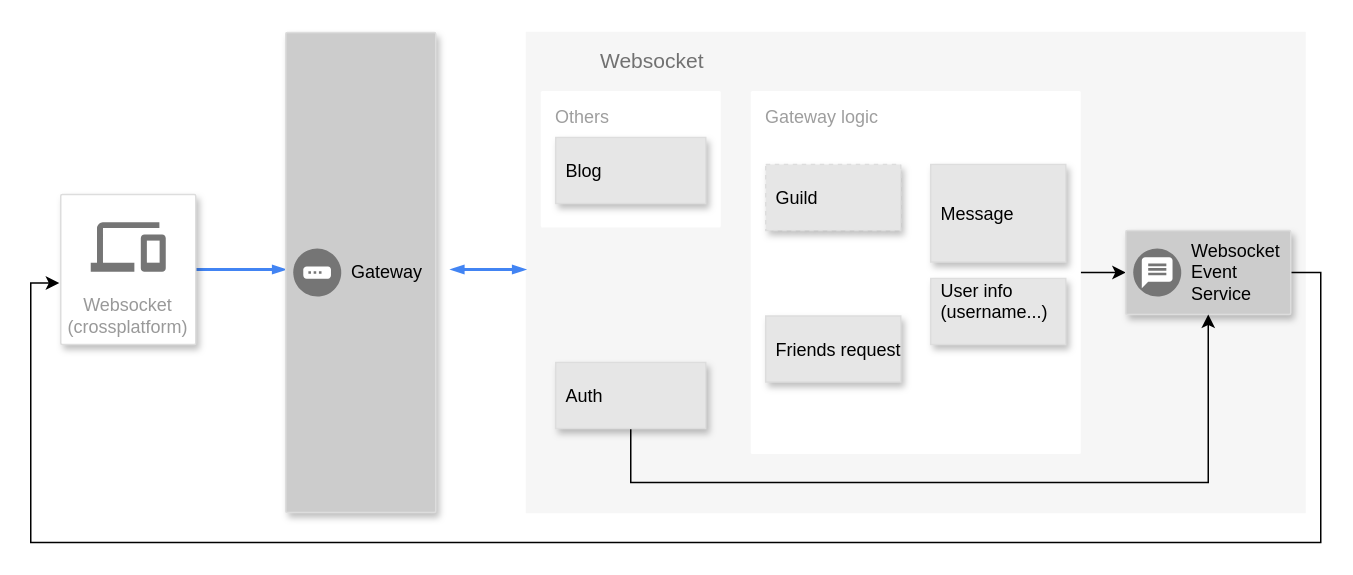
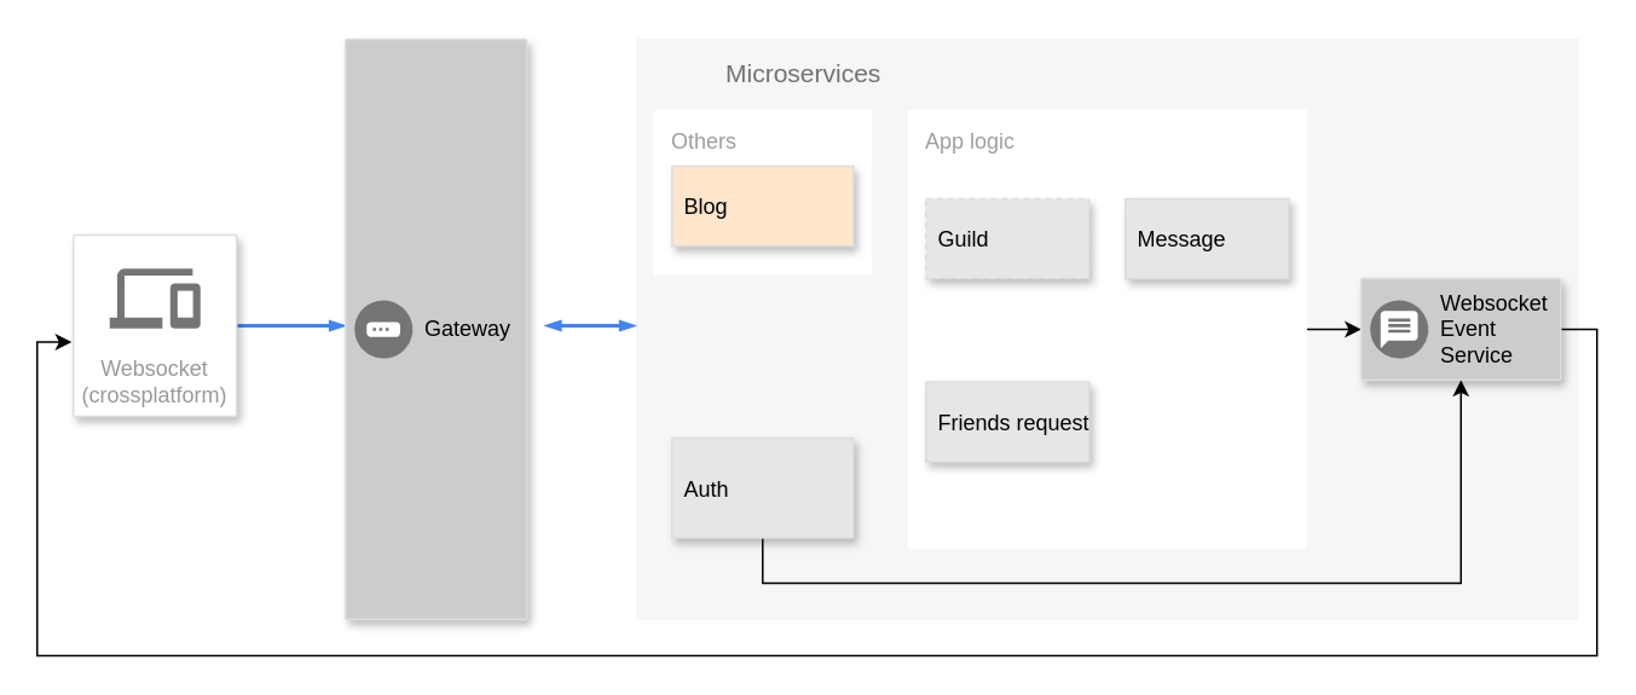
- <mxCell id="2" value="&lt;div&gt;Websocket&lt;/div&gt;" style="fillColor=#F6F6F6;strokeColor=none;shadow=0;gradientColor=none;fontSize=14;align=left;spacing=10;fontColor=#717171;9E9E9E;verticalAlign=top;spacingTop=-4;fontStyle=0;spacingLeft=40;html=1;" parent="1" vertex="1"><mxGeometry x="350" y="20.5" width="520" height="321" as="geometry" /></mxCell>
+ <mxCell id="2" value="&lt;div&gt;Microservices&lt;/div&gt;" style="fillColor=#F6F6F6;strokeColor=none;shadow=0;gradientColor=none;fontSize=14;align=left;spacing=10;fontColor=#717171;9E9E9E;verticalAlign=top;spacingTop=-4;fontStyle=0;spacingLeft=40;html=1;" parent="1" vertex="1"><mxGeometry x="350" y="20.5" width="520" height="321" as="geometry" /></mxCell>
- <mxCell id="8" value="&lt;div&gt;Gateway logic&lt;br&gt;&lt;/div&gt;" style="points=[[0,0,0],[0.25,0,0],[0.5,0,0],[0.75,0,0],[1,0,0],[1,0.25,0],[1,0.5,0],[1,0.75,0],[1,1,0],[0.75,1,0],[0.5,1,0],[0.25,1,0],[0,1,0],[0,0.75,0],[0,0.5,0],[0,0.25,0]];rounded=1;absoluteArcSize=1;arcSize=2;html=1;strokeColor=none;gradientColor=none;shadow=0;dashed=0;fontSize=12;fontColor=#9E9E9E;align=left;verticalAlign=top;spacing=10;spacingTop=-4;" parent="1" vertex="1"><mxGeometry x="500" y="60" width="220" height="242" as="geometry" /></mxCell>
+ <mxCell id="8" value="&lt;div&gt;App logic&lt;br&gt;&lt;/div&gt;" style="points=[[0,0,0],[0.25,0,0],[0.5,0,0],[0.75,0,0],[1,0,0],[1,0.25,0],[1,0.5,0],[1,0.75,0],[1,1,0],[0.75,1,0],[0.5,1,0],[0.25,1,0],[0,1,0],[0,0.75,0],[0,0.5,0],[0,0.25,0]];rounded=1;absoluteArcSize=1;arcSize=2;html=1;strokeColor=none;gradientColor=none;shadow=0;dashed=0;fontSize=12;fontColor=#9E9E9E;align=left;verticalAlign=top;spacing=10;spacingTop=-4;" parent="1" vertex="1"><mxGeometry x="500" y="60" width="220" height="242" as="geometry" /></mxCell>
- <mxCell id="21" value="Blog" style="dashed=0;strokeColor=#dddddd;shadow=1;strokeWidth=1;labelPosition=center;verticalLabelPosition=middle;align=left;verticalAlign=middle;spacingLeft=5;fontSize=12;fillColor=#E6E6E6;" parent="1" vertex="1"><mxGeometry x="370" y="91" width="100" height="44" as="geometry" /></mxCell>
+ <mxCell id="21" value="Blog" style="dashed=0;strokeColor=#dddddd;shadow=1;strokeWidth=1;labelPosition=center;verticalLabelPosition=middle;align=left;verticalAlign=middle;spacingLeft=5;fontSize=12;fillColor=#ffe6cc;" parent="1" vertex="1"><mxGeometry x="370" y="91" width="100" height="44" as="geometry" /></mxCell>
- <mxCell id="15" value="Message" style="dashed=0;strokeColor=#dddddd;shadow=1;strokeWidth=1;labelPosition=center;verticalLabelPosition=middle;align=left;verticalAlign=middle;spacingLeft=5;fontSize=12;fillColor=#E6E6E6;" parent="1" vertex="1"><mxGeometry x="620" y="109" width="90" height="65" as="geometry" /></mxCell>
+ <mxCell id="15" value="Message" style="dashed=0;strokeColor=#dddddd;shadow=1;strokeWidth=1;labelPosition=center;verticalLabelPosition=middle;align=left;verticalAlign=middle;spacingLeft=5;fontSize=12;fillColor=#E6E6E6;" parent="1" vertex="1"><mxGeometry x="620" y="109" width="90" height="44" as="geometry" /></mxCell>
- <mxCell id="17" value="User info&#10;(username...)&#10;" style="dashed=0;strokeColor=#dddddd;shadow=1;strokeWidth=1;labelPosition=center;verticalLabelPosition=middle;align=left;verticalAlign=middle;spacingLeft=5;fontSize=12;fillColor=#E6E6E6;" parent="1" vertex="1"><mxGeometry x="620" y="185" width="90" height="44" as="geometry" /></mxCell>
- <mxCell id="19" value="Auth" style="dashed=0;strokeColor=#dddddd;shadow=1;strokeWidth=1;labelPosition=center;verticalLabelPosition=middle;align=left;verticalAlign=middle;spacingLeft=5;fontSize=12;fillColor=#E6E6E6;" parent="1" vertex="1"><mxGeometry x="370" y="241" width="100" height="44" as="geometry" /></mxCell>
+ <mxCell id="19" value="Auth" style="dashed=0;strokeColor=#dddddd;shadow=1;strokeWidth=1;labelPosition=center;verticalLabelPosition=middle;align=left;verticalAlign=middle;spacingLeft=5;fontSize=12;fillColor=#E6E6E6;" parent="1" vertex="1"><mxGeometry x="370" y="241" width="100" height="55" as="geometry" /></mxCell>
